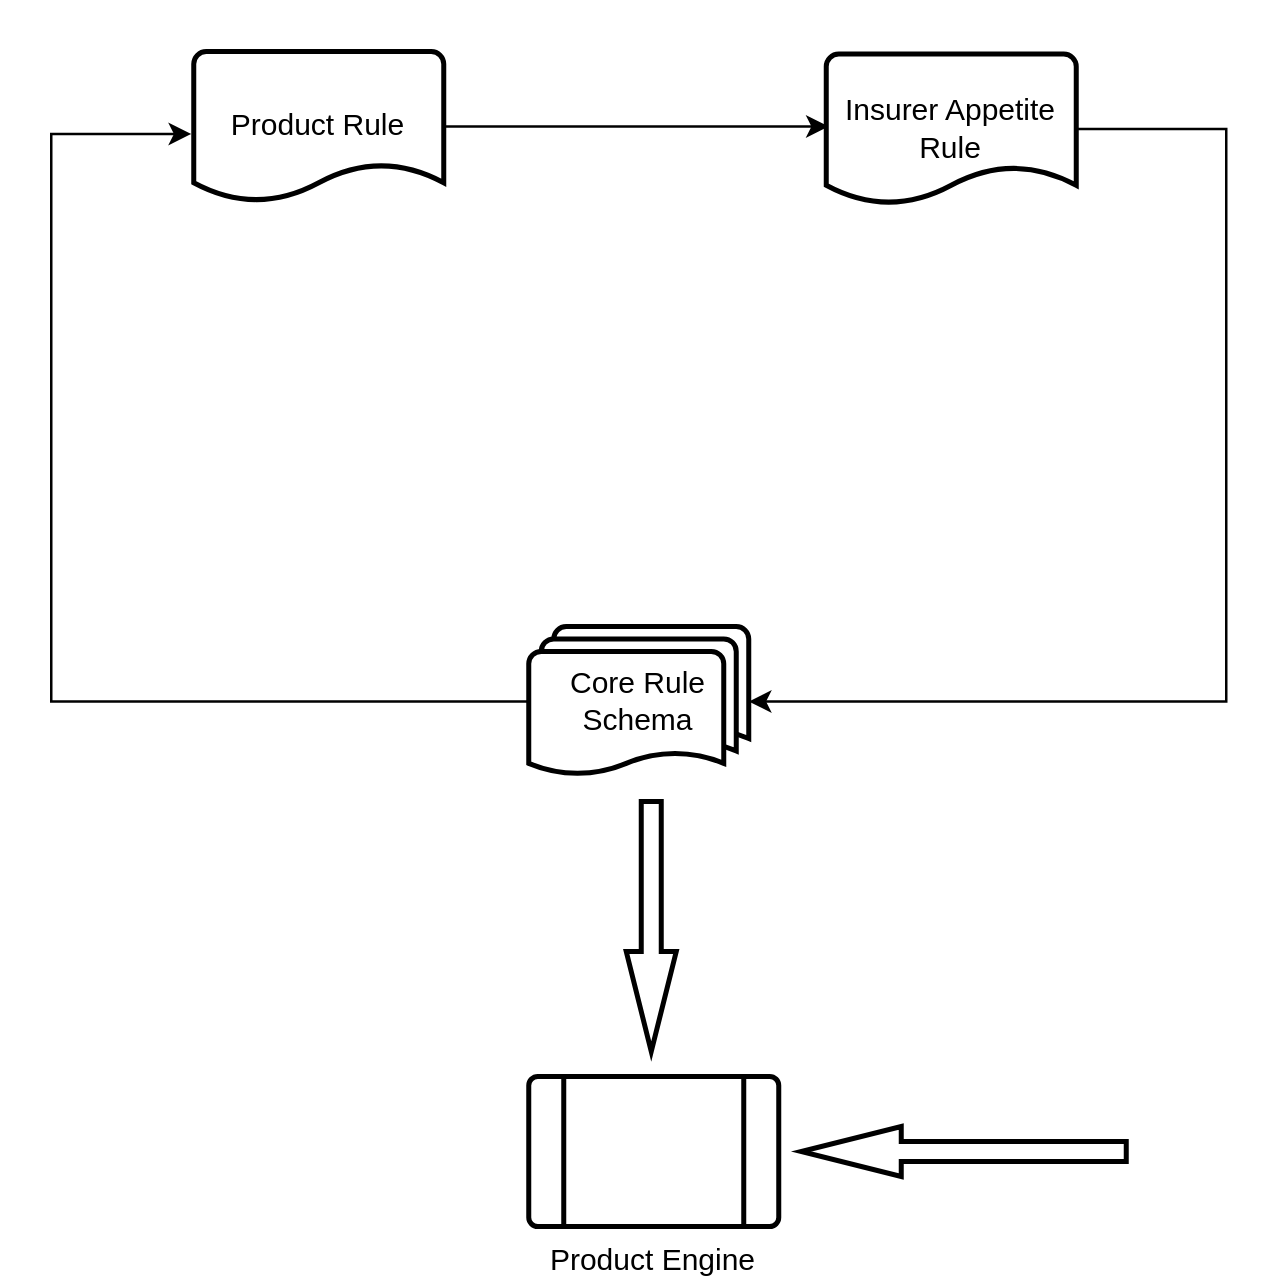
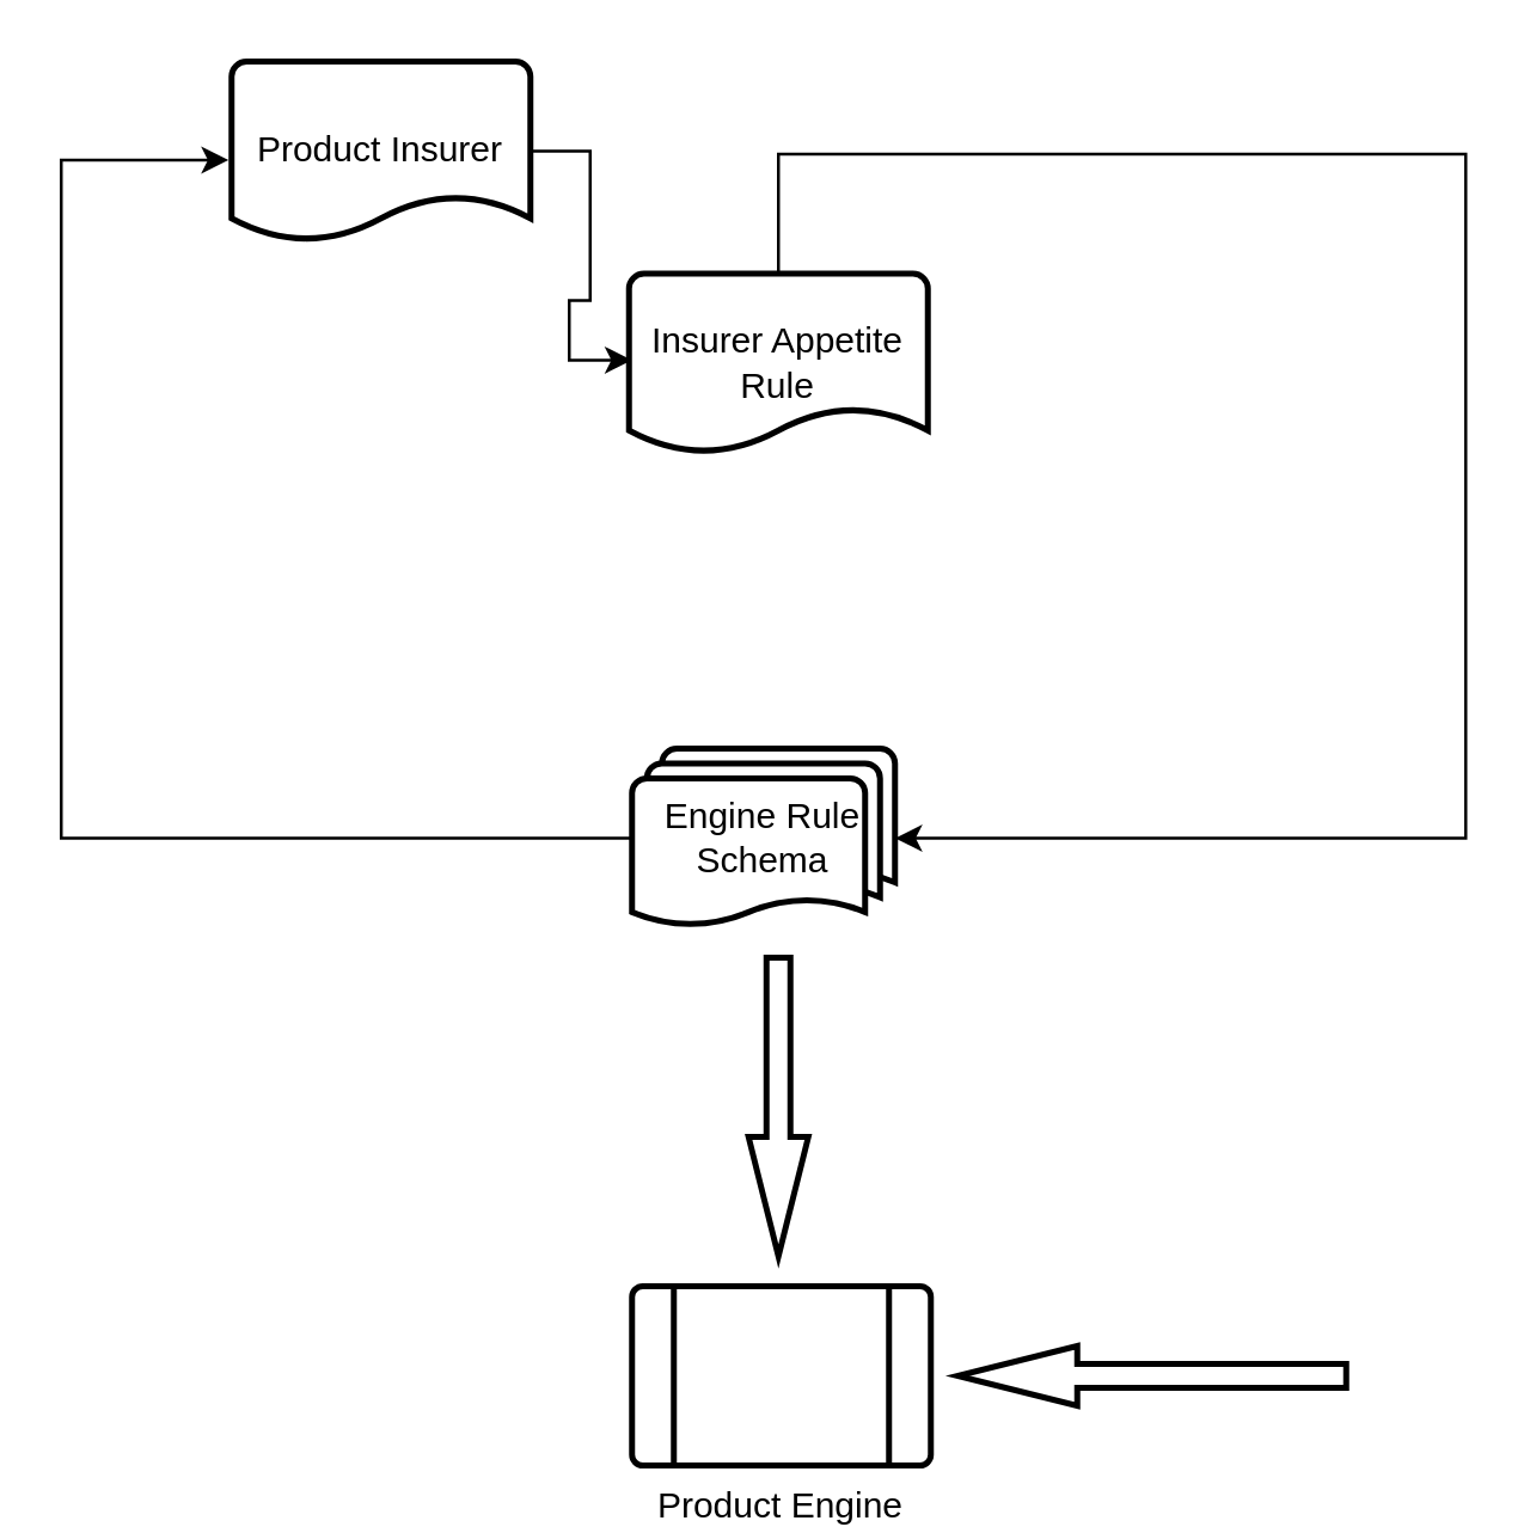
- <mxCell id="7" value="Product Rule" style="strokeWidth=2;html=1;shape=mxgraph.flowchart.document2;whiteSpace=wrap;size=0.25;" vertex="1" parent="1"><mxGeometry x="77" y="20" width="100" height="60" as="geometry" /></mxCell>
+ <mxCell id="7" value="Product Insurer" style="strokeWidth=2;html=1;shape=mxgraph.flowchart.document2;whiteSpace=wrap;size=0.25;" vertex="1" parent="1"><mxGeometry x="77" y="20" width="100" height="60" as="geometry" /></mxCell>
- <mxCell id="9" value="Insurer Appetite Rule" style="strokeWidth=2;html=1;shape=mxgraph.flowchart.document2;whiteSpace=wrap;size=0.25;" vertex="1" parent="1"><mxGeometry x="330" y="21" width="100" height="60" as="geometry" /></mxCell>
+ <mxCell id="9" value="Insurer Appetite Rule" style="strokeWidth=2;html=1;shape=mxgraph.flowchart.document2;whiteSpace=wrap;size=0.25;" vertex="1" parent="1"><mxGeometry x="210" y="91" width="100" height="60" as="geometry" /></mxCell>
- <mxCell id="3" value="Core Rule Schema" style="strokeWidth=2;html=1;shape=mxgraph.flowchart.multi-document;whiteSpace=wrap;" vertex="1" parent="1"><mxGeometry x="211" y="250" width="88" height="60" as="geometry" /></mxCell>
+ <mxCell id="3" value="Engine Rule Schema" style="strokeWidth=2;html=1;shape=mxgraph.flowchart.multi-document;whiteSpace=wrap;" vertex="1" parent="1"><mxGeometry x="211" y="250" width="88" height="60" as="geometry" /></mxCell>
